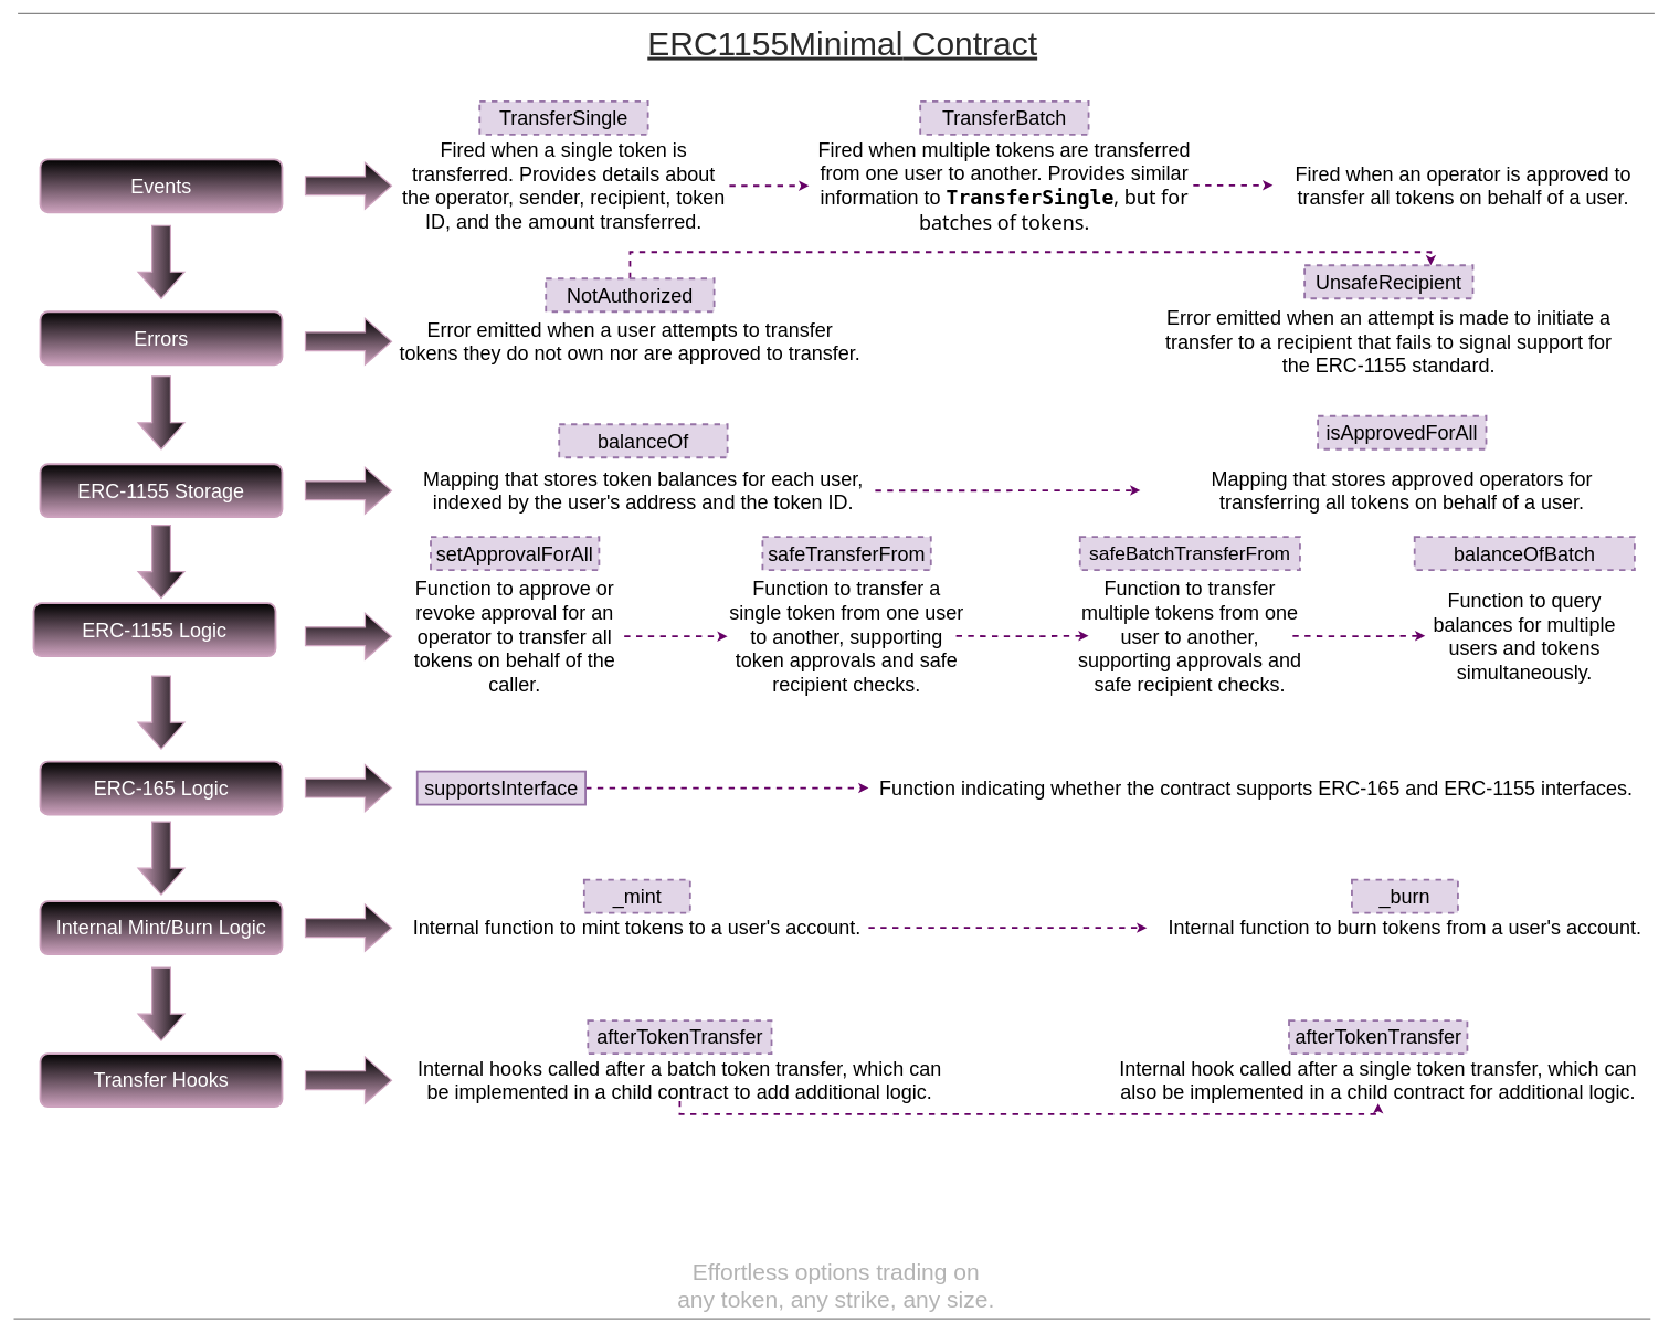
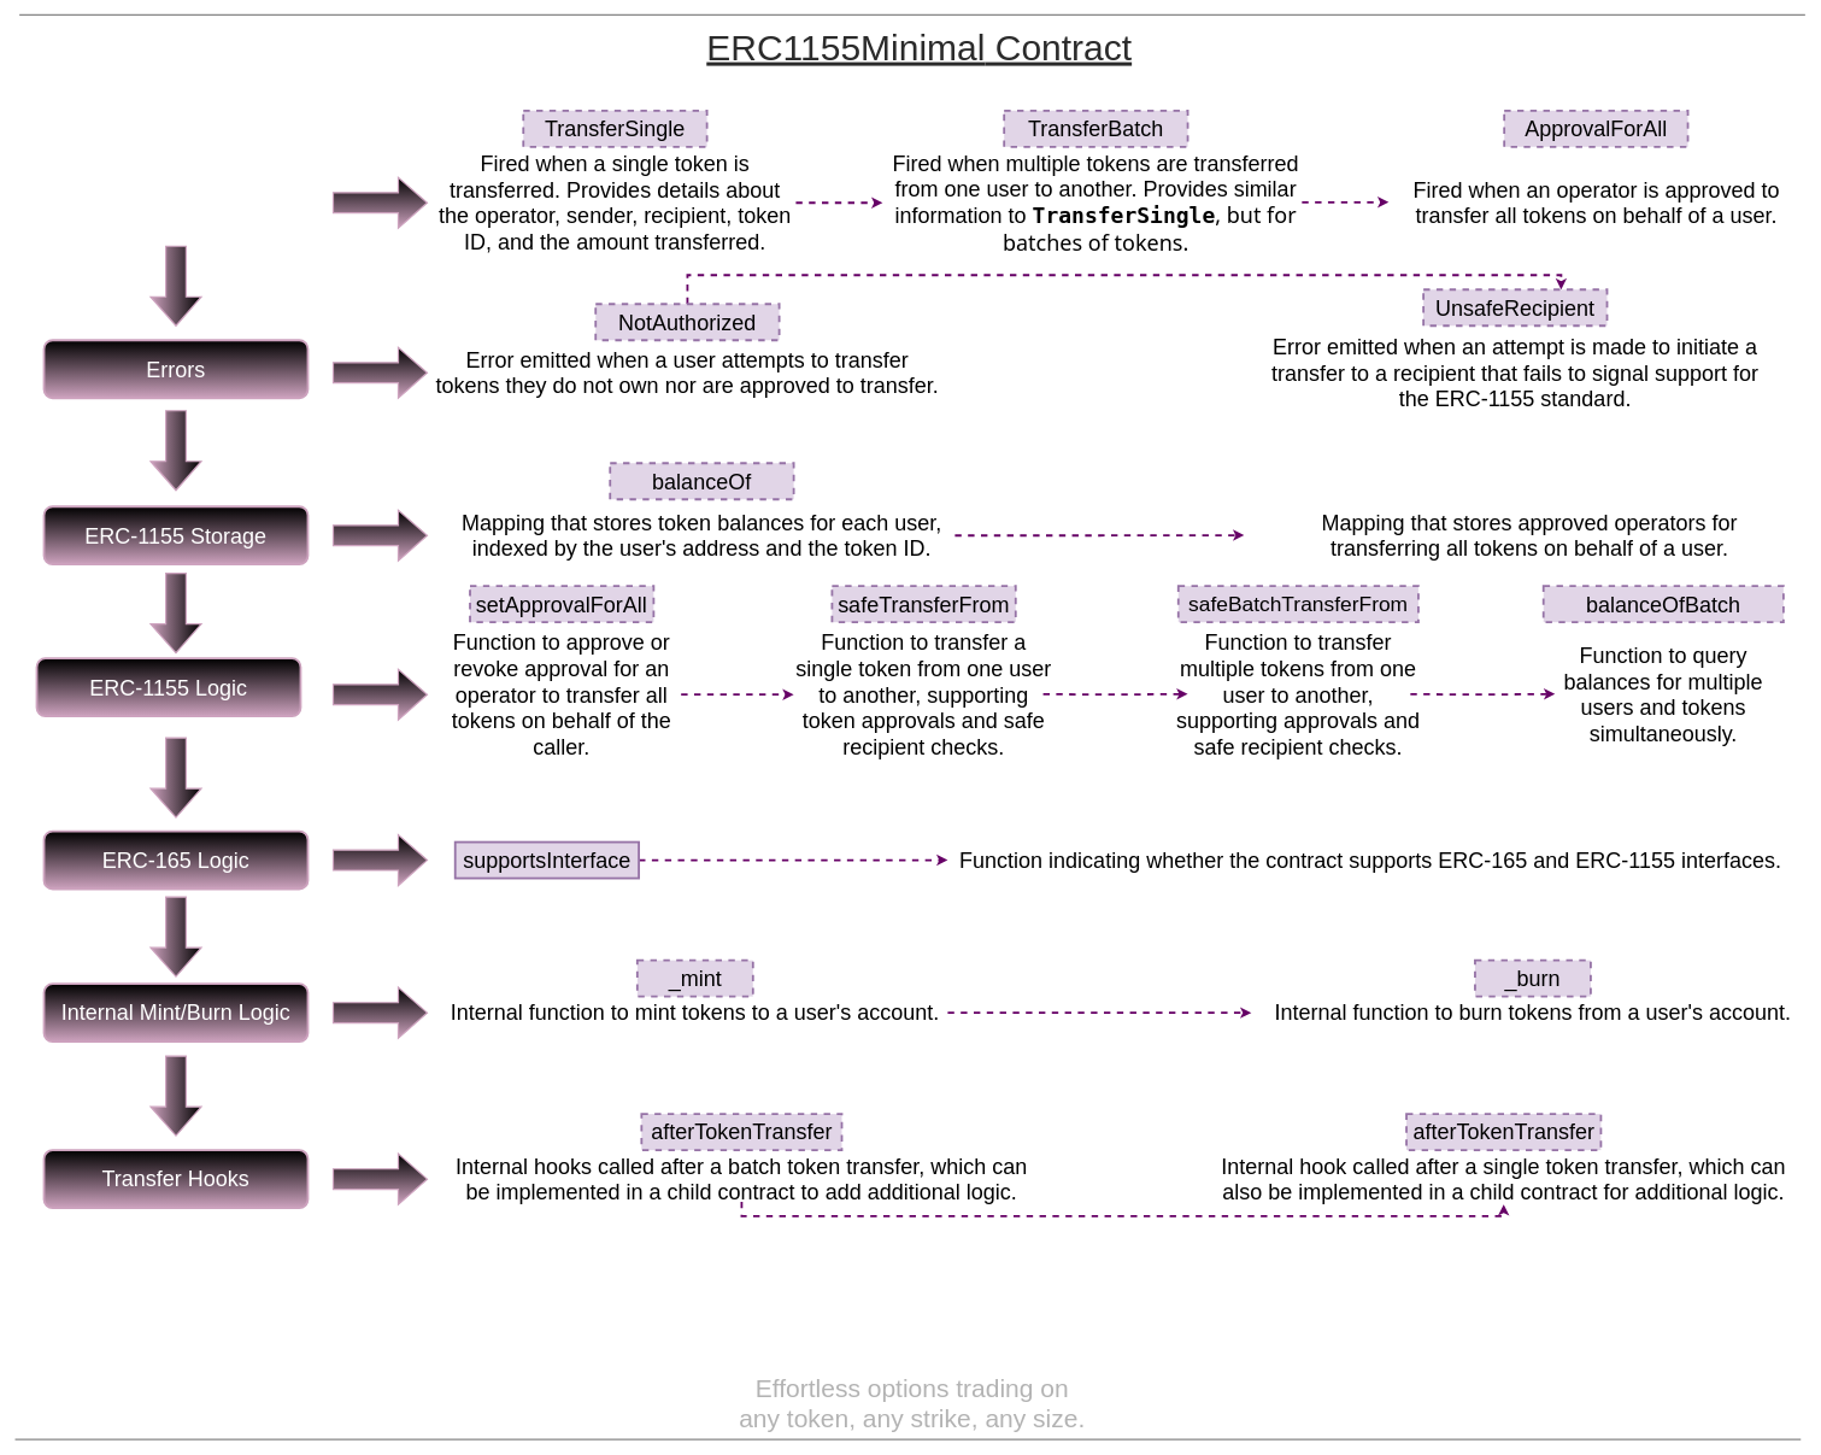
+ <mxCell id="25" value="&lt;div style=&quot;&quot;&gt;&lt;font style=&quot;font-size: 30px;&quot;&gt;ApprovalForAll&lt;/font&gt;&lt;br&gt;&lt;/div&gt;" style="rounded=0;whiteSpace=wrap;html=1;fontFamily=Helvetica;fontSize=11;fontColor=default;gradientColor=none;fillColor=#e1d5e7;align=center;dashed=1;strokeWidth=3;strokeColor=#9673a6;" vertex="1" parent="1"><mxGeometry x="2079.75" y="152.5" width="254" height="50" as="geometry" /></mxCell>
- <mxCell id="4" value="&lt;font style=&quot;font-size: 30px;&quot;&gt;Events&lt;/font&gt;" style="text;html=1;strokeColor=#CDA2BE;fillColor=#000000;align=center;verticalAlign=middle;whiteSpace=wrap;rounded=1;gradientColor=#CDA2BE;strokeWidth=3;perimeterSpacing=2;shadow=0;dashed=0;fontColor=#FFFFFF;" vertex="1" parent="1"><mxGeometry x="60" y="240" width="365" height="80" as="geometry" /></mxCell>
- <mxCell id="35" value="&lt;div style=&quot;&quot;&gt;&lt;font style=&quot;font-size: 30px;&quot;&gt;isApprovedForAll&lt;/font&gt;&lt;br&gt;&lt;/div&gt;" style="rounded=0;whiteSpace=wrap;html=1;fontFamily=Helvetica;fontSize=11;fontColor=default;gradientColor=none;fillColor=#e1d5e7;align=center;dashed=1;strokeWidth=3;strokeColor=#9673a6;" vertex="1" parent="1"><mxGeometry x="1988" y="627.5" width="254" height="50" as="geometry" /></mxCell>
